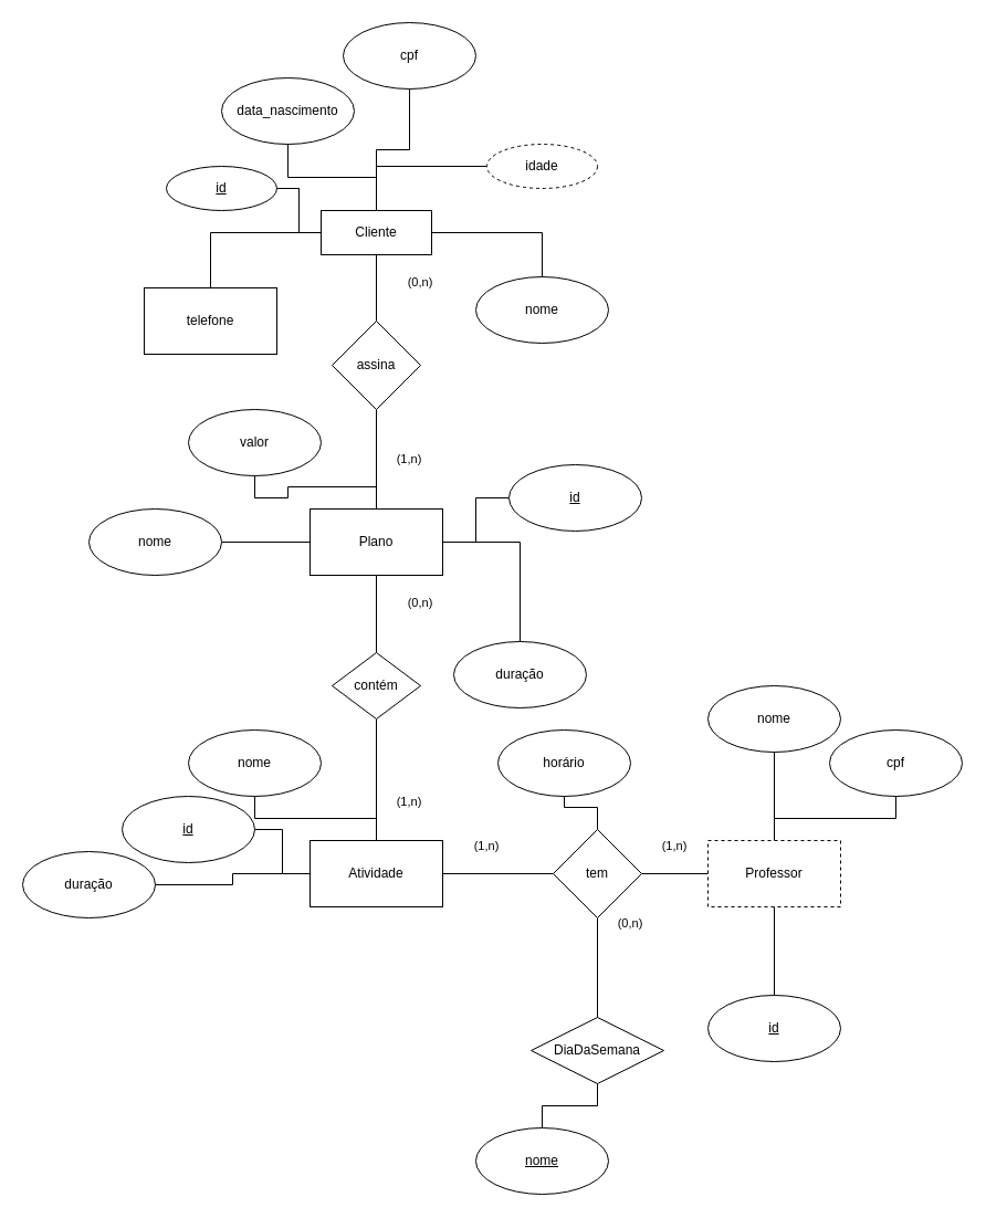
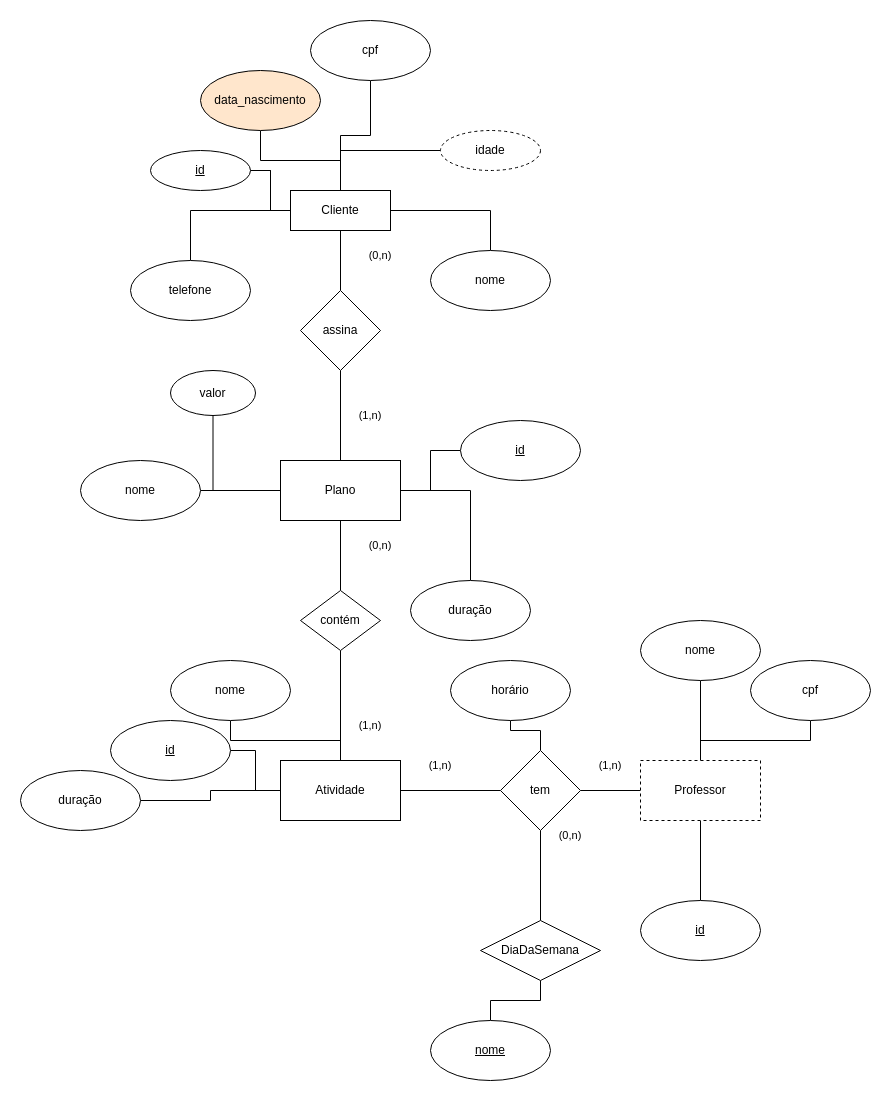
- <mxCell id="23" value="data_nascimento" style="ellipse;whiteSpace=wrap;html=1;rounded=0;" parent="1" vertex="1"><mxGeometry x="200" y="70" width="120" height="60" as="geometry" /></mxCell>
+ <mxCell id="23" value="data_nascimento" style="ellipse;whiteSpace=wrap;html=1;rounded=0;fillColor=#ffe6cc;" parent="1" vertex="1"><mxGeometry x="200" y="70" width="120" height="60" as="geometry" /></mxCell>
- <mxCell id="22" value="telefone" style="whiteSpace=wrap;html=1;rounded=0;" parent="1" vertex="1"><mxGeometry x="130" y="260" width="120" height="60" as="geometry" /></mxCell>
+ <mxCell id="22" value="telefone" style="ellipse;whiteSpace=wrap;html=1;rounded=0;" parent="1" vertex="1"><mxGeometry x="130" y="260" width="120" height="60" as="geometry" /></mxCell>
- <mxCell id="27" value="valor" style="ellipse;whiteSpace=wrap;html=1;rounded=0;" parent="1" vertex="1"><mxGeometry x="170" y="370" width="120" height="60" as="geometry" /></mxCell>
+ <mxCell id="27" value="valor" style="ellipse;whiteSpace=wrap;html=1;rounded=0;" parent="1" vertex="1"><mxGeometry x="170" y="370" width="85" height="45" as="geometry" /></mxCell>
